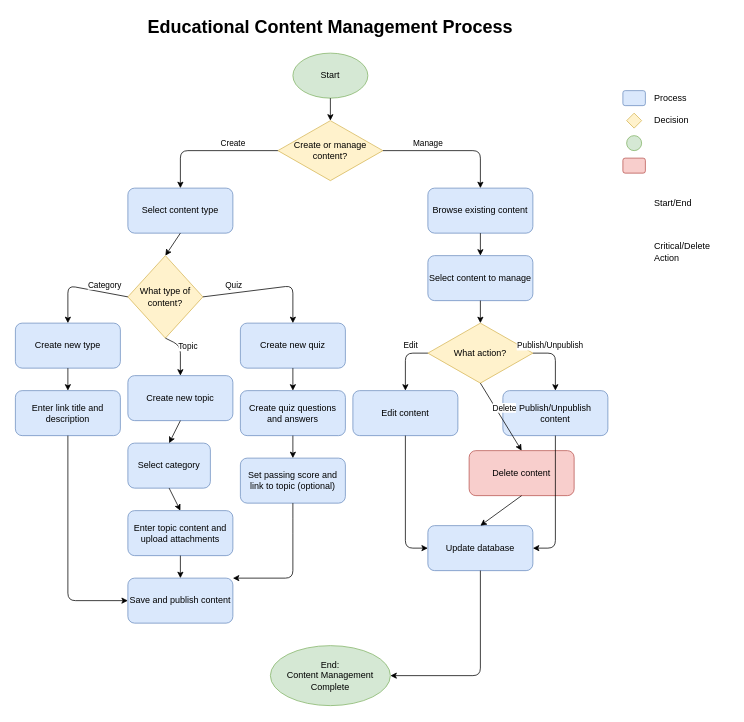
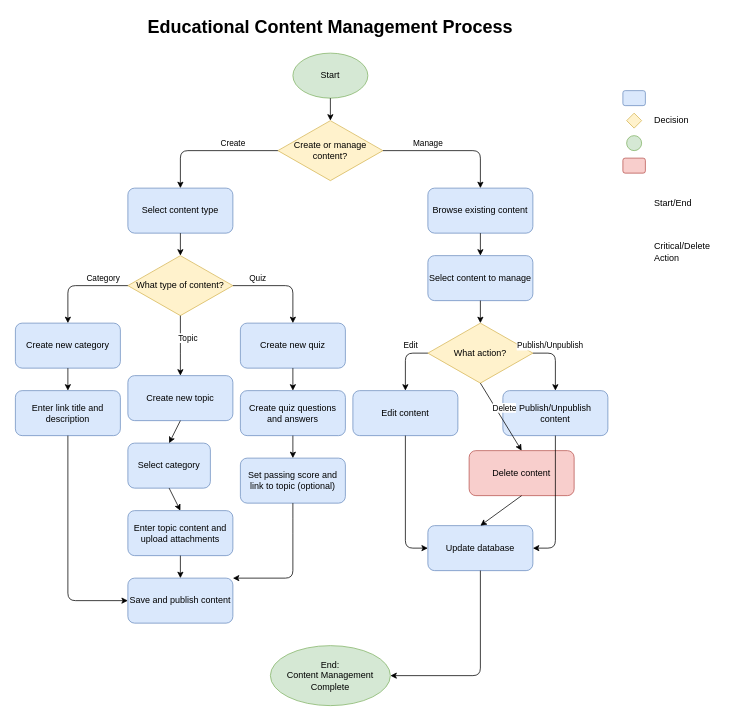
- <mxCell id="49" value="Process" style="text;html=1;strokeColor=none;fillColor=none;align=left;verticalAlign=middle;whiteSpace=wrap;rounded=0;" vertex="1" parent="1"><mxGeometry x="870" y="120" width="100" height="20" as="geometry" /></mxCell>
- <mxCell id="10" value="What type of content?" style="rhombus;whiteSpace=wrap;html=1;fillColor=#fff2cc;strokeColor=#d6b656;" vertex="1" parent="1"><mxGeometry x="170" y="340" width="100" height="110" as="geometry" /></mxCell>
+ <mxCell id="10" value="What type of content?" style="rhombus;whiteSpace=wrap;html=1;fillColor=#fff2cc;strokeColor=#d6b656;" vertex="1" parent="1"><mxGeometry x="170" y="340" width="140" height="80" as="geometry" /></mxCell>
- <mxCell id="12" value="Create new type" style="rounded=1;whiteSpace=wrap;html=1;fillColor=#dae8fc;strokeColor=#6c8ebf;" vertex="1" parent="1"><mxGeometry x="20" y="430" width="140" height="60" as="geometry" /></mxCell>
+ <mxCell id="12" value="Create new category" style="rounded=1;whiteSpace=wrap;html=1;fillColor=#dae8fc;strokeColor=#6c8ebf;" vertex="1" parent="1"><mxGeometry x="20" y="430" width="140" height="60" as="geometry" /></mxCell>
